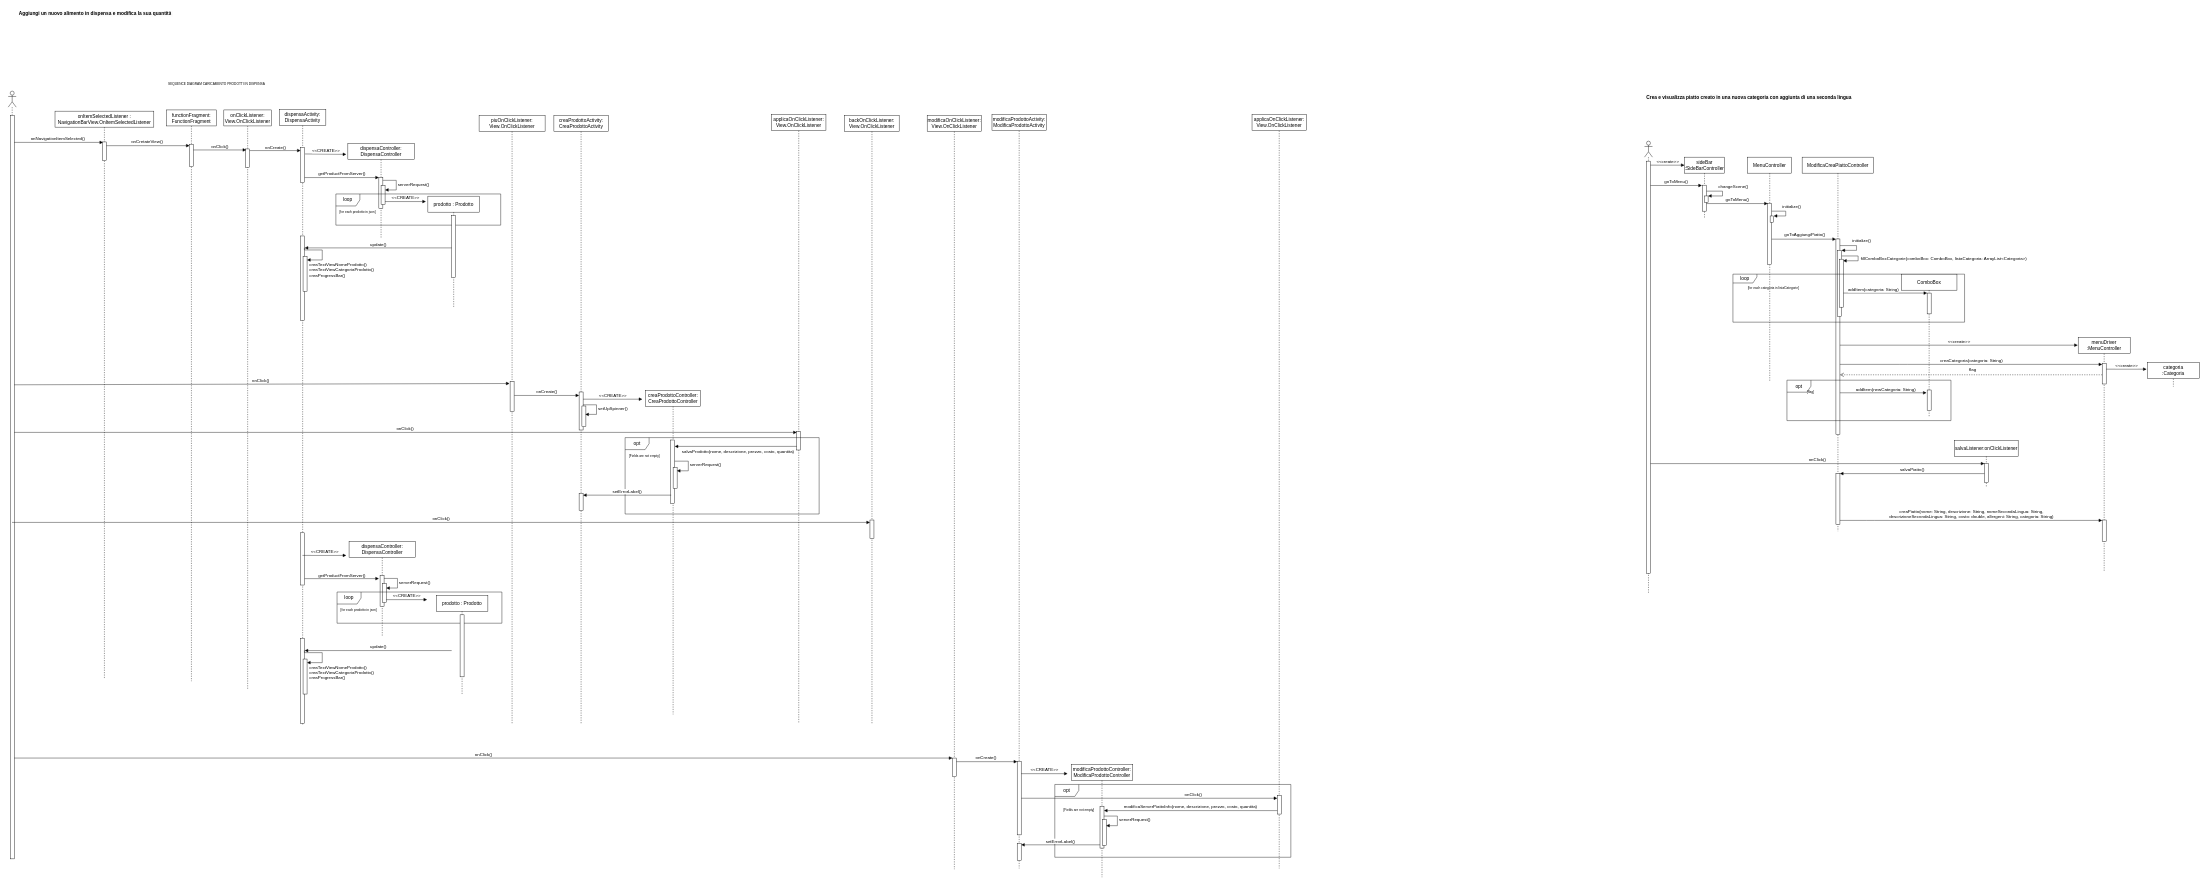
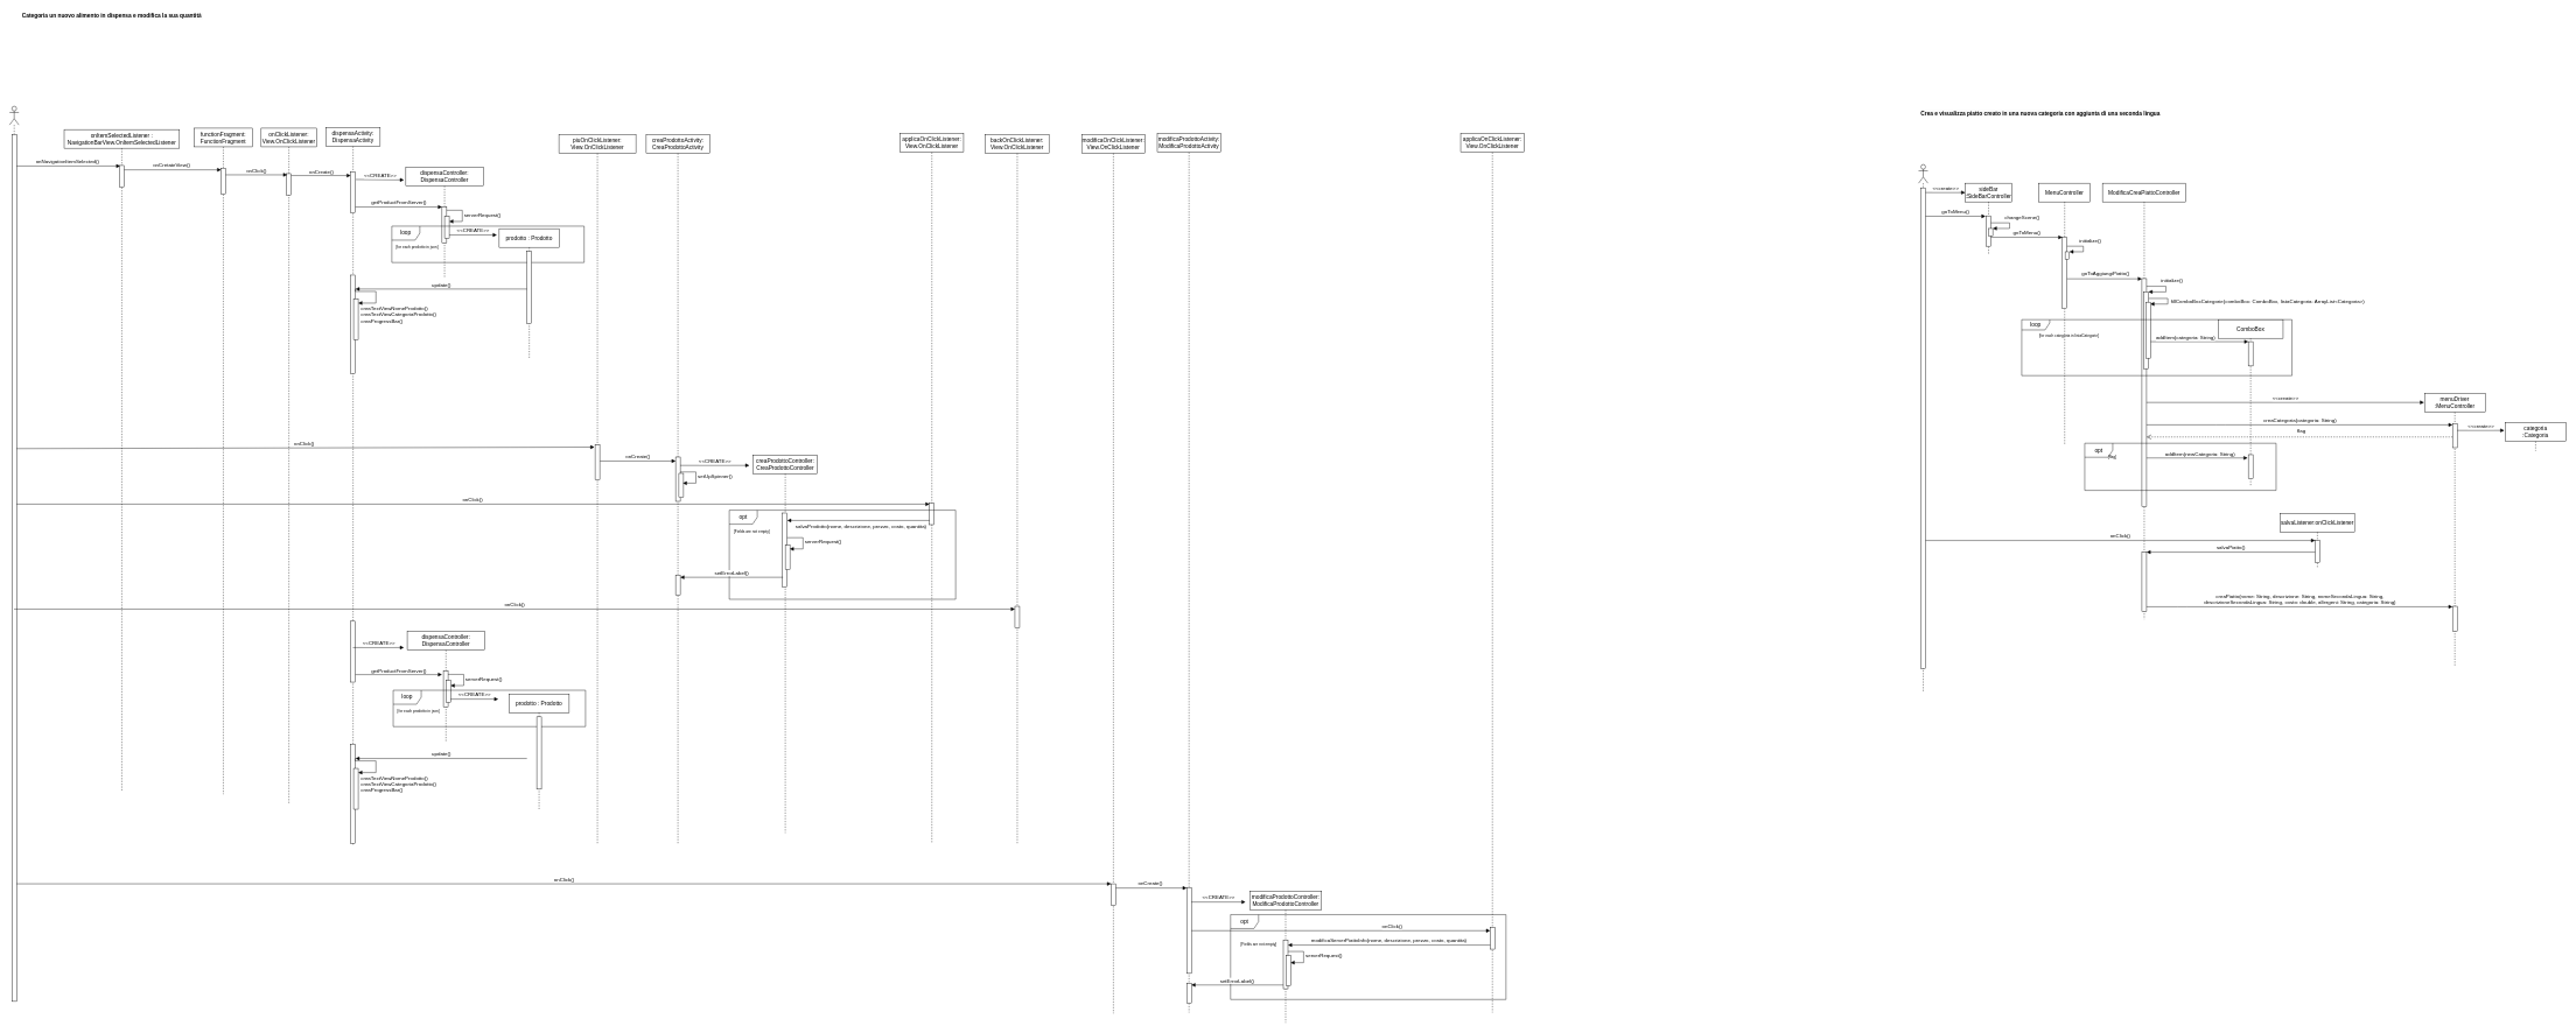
- <mxCell id="16" value="&lt;b style=&quot;border-color: var(--border-color); color: rgb(0, 0, 0); font-family: Helvetica; font-size: 12px; font-style: normal; font-variant-ligatures: normal; font-variant-caps: normal; letter-spacing: normal; orphans: 2; text-align: left; text-indent: 0px; text-transform: none; widows: 2; word-spacing: 0px; -webkit-text-stroke-width: 0px; background-color: rgb(251, 251, 251); text-decoration-thickness: initial; text-decoration-style: initial; text-decoration-color: initial;&quot;&gt;&lt;span style=&quot;border-color: var(--border-color);&quot;&gt;Aggiungi un nuovo alimento in dispensa e modifica la sua quantità&lt;/span&gt;&lt;/b&gt;&lt;span style=&quot;border-color: var(--border-color); color: rgb(0, 0, 0); font-family: Helvetica; font-size: 12px; font-style: normal; font-variant-ligatures: normal; font-variant-caps: normal; font-weight: 400; letter-spacing: normal; orphans: 2; text-align: left; text-indent: 0px; text-transform: none; widows: 2; word-spacing: 0px; -webkit-text-stroke-width: 0px; background-color: rgb(251, 251, 251); text-decoration-thickness: initial; text-decoration-style: initial; text-decoration-color: initial;&quot;&gt;&amp;nbsp;&lt;/span&gt;" style="text;whiteSpace=wrap;html=1;" parent="1" vertex="1"><mxGeometry x="45" y="20" width="1017" height="50" as="geometry" /></mxCell>
+ <mxCell id="16" value="&lt;b style=&quot;border-color: var(--border-color); color: rgb(0, 0, 0); font-family: Helvetica; font-size: 12px; font-style: normal; font-variant-ligatures: normal; font-variant-caps: normal; letter-spacing: normal; orphans: 2; text-align: left; text-indent: 0px; text-transform: none; widows: 2; word-spacing: 0px; -webkit-text-stroke-width: 0px; background-color: rgb(251, 251, 251); text-decoration-thickness: initial; text-decoration-style: initial; text-decoration-color: initial;&quot;&gt;&lt;span style=&quot;border-color: var(--border-color);&quot;&gt;Categoria un nuovo alimento in dispensa e modifica la sua quantità&lt;/span&gt;&lt;/b&gt;&lt;span style=&quot;border-color: var(--border-color); color: rgb(0, 0, 0); font-family: Helvetica; font-size: 12px; font-style: normal; font-variant-ligatures: normal; font-variant-caps: normal; font-weight: 400; letter-spacing: normal; orphans: 2; text-align: left; text-indent: 0px; text-transform: none; widows: 2; word-spacing: 0px; -webkit-text-stroke-width: 0px; background-color: rgb(251, 251, 251); text-decoration-thickness: initial; text-decoration-style: initial; text-decoration-color: initial;&quot;&gt;&amp;nbsp;&lt;/span&gt;" style="text;whiteSpace=wrap;html=1;" parent="1" vertex="1"><mxGeometry x="45" y="20" width="1017" height="50" as="geometry" /></mxCell>
- <mxCell id="71" value="SEQUENCE DIAGRAM CARICAMENTO PRODOTTI IN DISPENSA" style="text;html=1;strokeColor=none;fillColor=none;align=center;verticalAlign=middle;whiteSpace=wrap;rounded=0;fontSize=8;" parent="1" vertex="1"><mxGeometry x="282" y="195" width="518" height="30" as="geometry" /></mxCell>
